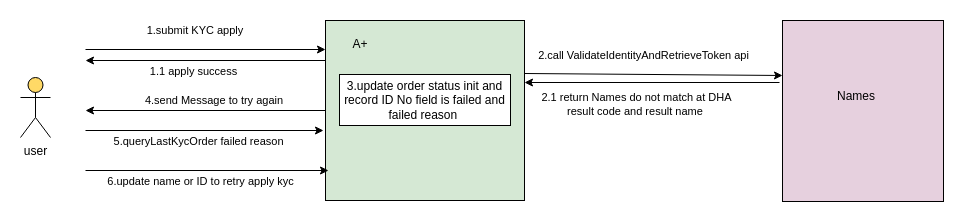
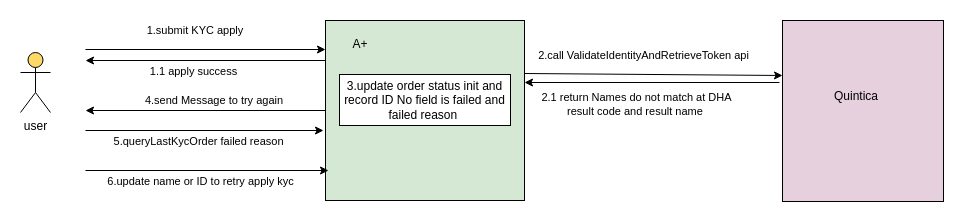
- <mxCell id="6" value="&lt;div class=&quot;lake-content&quot;&gt;&lt;span class=&quot;ne-text&quot;&gt;Names&lt;/span&gt;&lt;/div&gt;" style="text;html=1;strokeColor=none;fillColor=none;align=center;verticalAlign=middle;whiteSpace=wrap;rounded=0;" vertex="1" parent="1"><mxGeometry x="811" y="68" width="90" height="55" as="geometry" /></mxCell>
+ <mxCell id="6" value="&lt;div class=&quot;lake-content&quot;&gt;&lt;span class=&quot;ne-text&quot;&gt;Quintica&lt;/span&gt;&lt;/div&gt;" style="text;html=1;strokeColor=none;fillColor=none;align=center;verticalAlign=middle;whiteSpace=wrap;rounded=0;" vertex="1" parent="1"><mxGeometry x="811" y="68" width="90" height="55" as="geometry" /></mxCell>
- <mxCell id="3" value="user" style="shape=umlActor;verticalLabelPosition=bottom;verticalAlign=top;html=1;outlineConnect=0;fillColor=#FFD966;" vertex="1" parent="1"><mxGeometry x="20" y="77" width="30" height="60" as="geometry" /></mxCell>
+ <mxCell id="3" value="user" style="shape=umlActor;verticalLabelPosition=bottom;verticalAlign=top;html=1;outlineConnect=0;fillColor=#FFD966;" vertex="1" parent="1"><mxGeometry x="20" y="52" width="30" height="60" as="geometry" /></mxCell>
